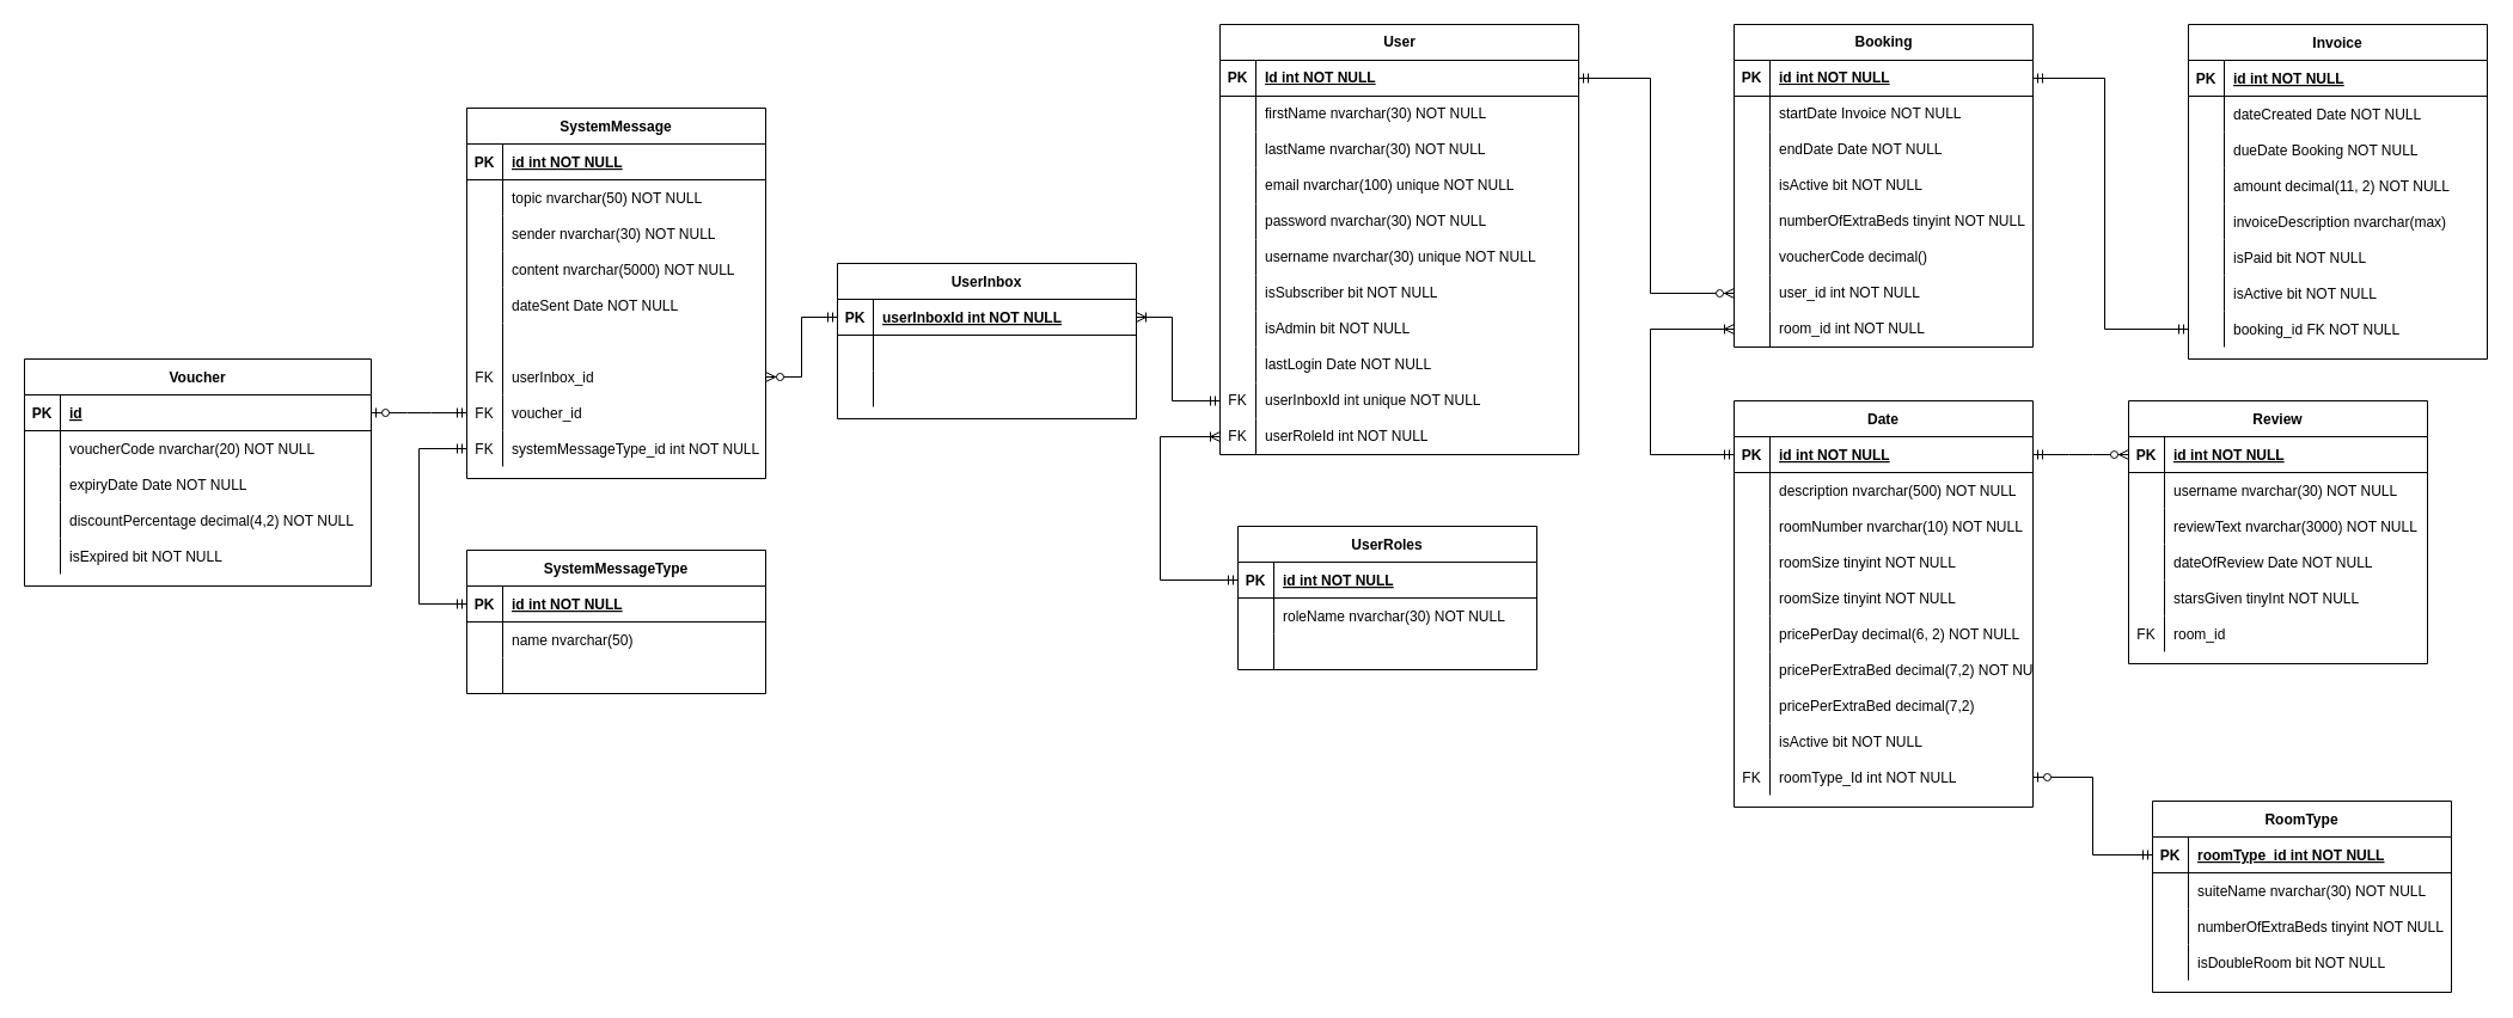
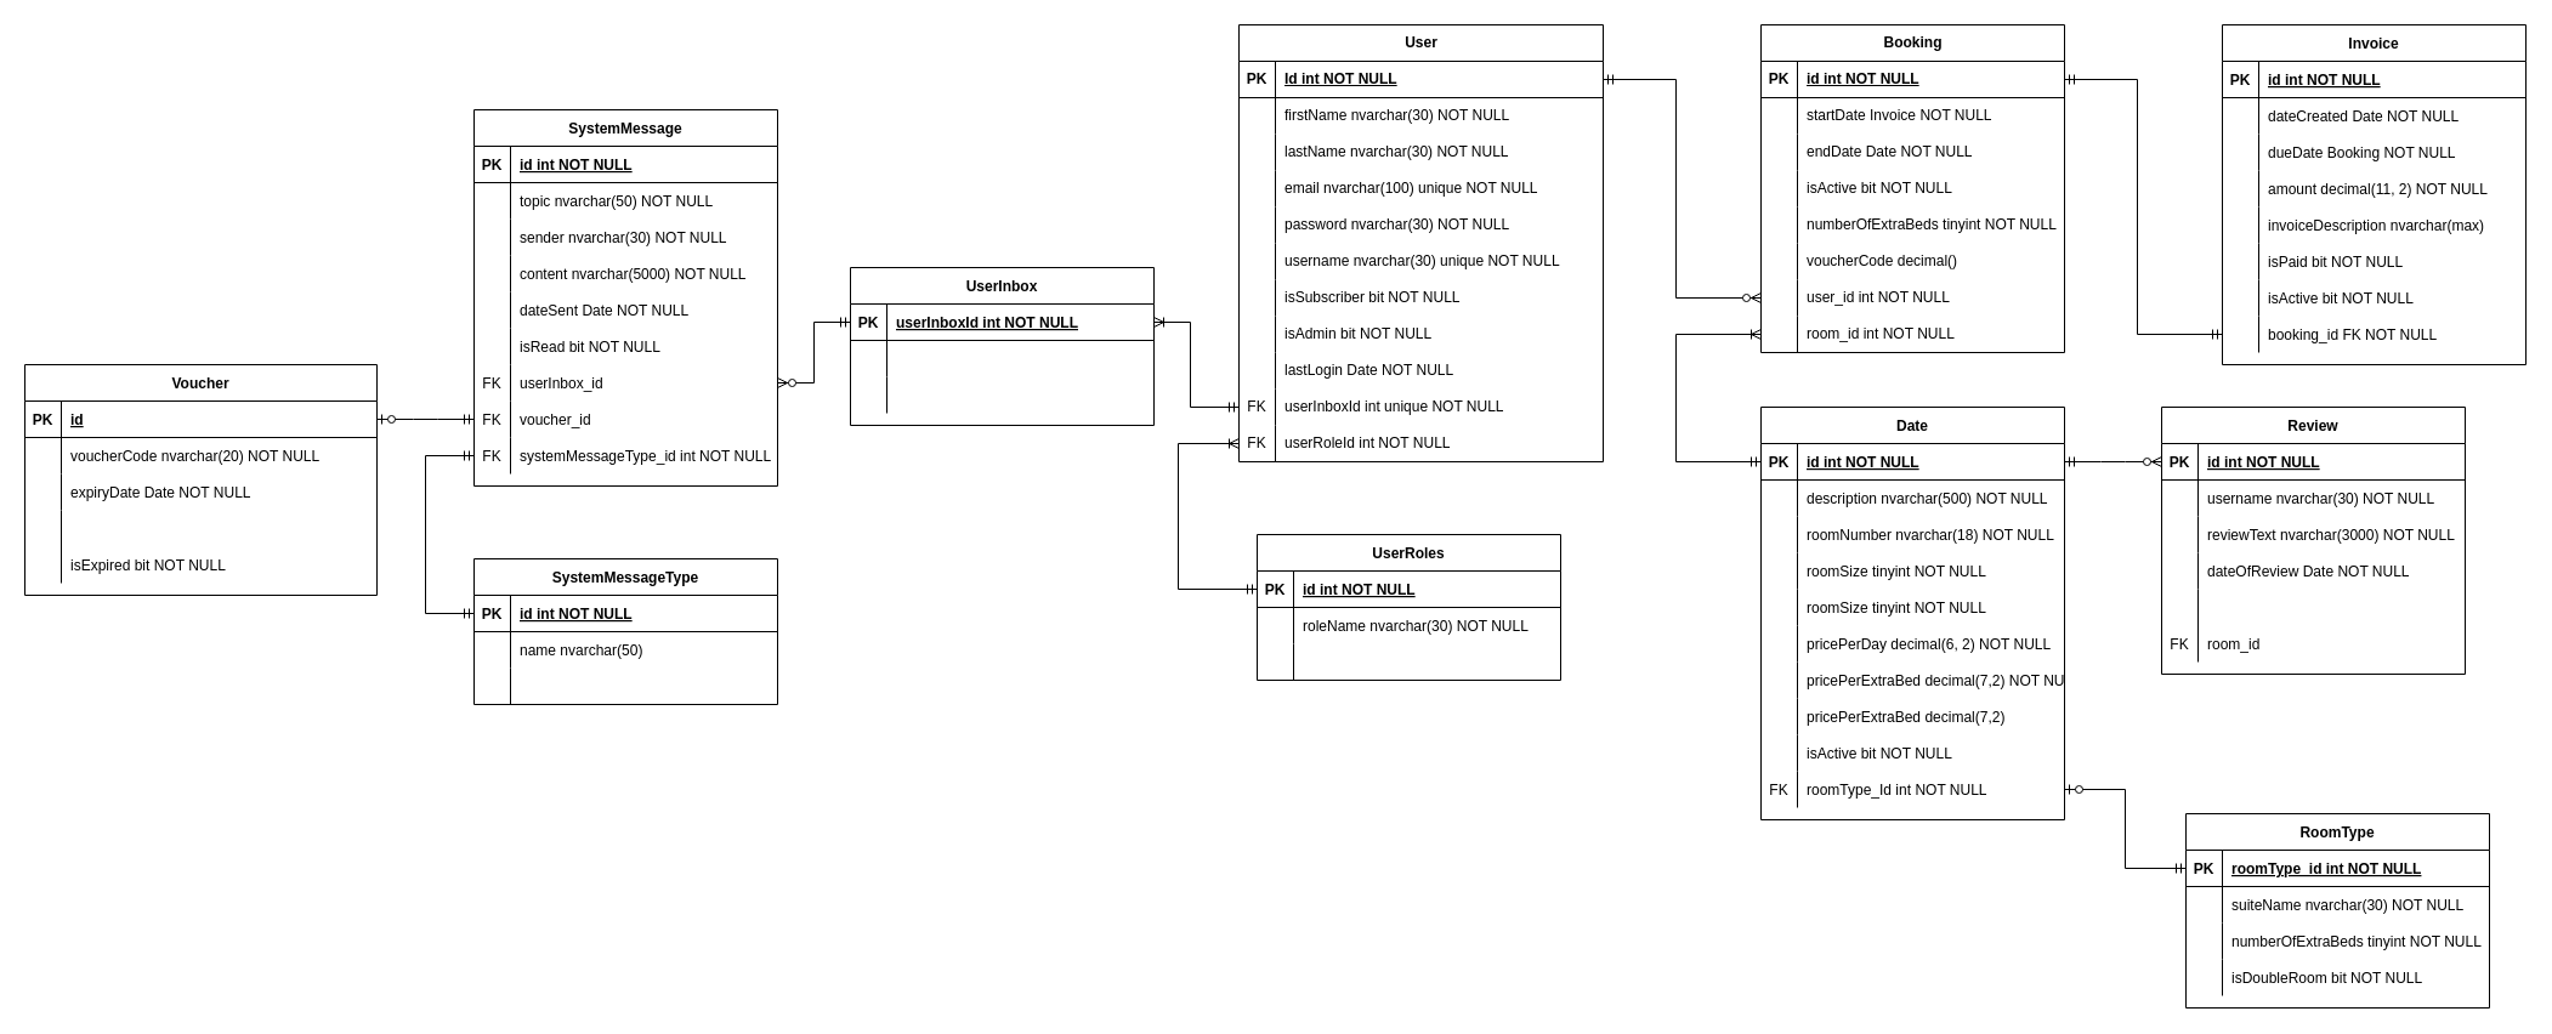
+ <mxCell id="109" value="isRead bit NOT NULL" style="shape=partialRectangle;overflow=hidden;connectable=0;fillColor=none;top=0;left=0;bottom=0;right=0;align=left;spacingLeft=6;" vertex="1" parent="107"><mxGeometry x="30" width="220" height="30" as="geometry"><mxRectangle width="220" height="30" as="alternateBounds" /></mxGeometry></mxCell>
- <mxCell id="151" value="discountPercentage decimal(4,2) NOT NULL" style="shape=partialRectangle;overflow=hidden;connectable=0;fillColor=none;top=0;left=0;bottom=0;right=0;align=left;spacingLeft=6;" vertex="1" parent="149"><mxGeometry x="30" width="260" height="30" as="geometry"><mxRectangle width="260" height="30" as="alternateBounds" /></mxGeometry></mxCell>
- <mxCell id="11" value="roomNumber nvarchar(10) NOT NULL" style="shape=partialRectangle;overflow=hidden;connectable=0;fillColor=none;top=0;left=0;bottom=0;right=0;align=left;spacingLeft=6;" parent="9" vertex="1"><mxGeometry x="30" width="220" height="30" as="geometry"><mxRectangle width="220" height="30" as="alternateBounds" /></mxGeometry></mxCell>
+ <mxCell id="11" value="roomNumber nvarchar(18) NOT NULL" style="shape=partialRectangle;overflow=hidden;connectable=0;fillColor=none;top=0;left=0;bottom=0;right=0;align=left;spacingLeft=6;" parent="9" vertex="1"><mxGeometry x="30" width="220" height="30" as="geometry"><mxRectangle width="220" height="30" as="alternateBounds" /></mxGeometry></mxCell>
- <mxCell id="74" value="starsGiven tinyInt NOT NULL" style="shape=partialRectangle;overflow=hidden;connectable=0;fillColor=none;top=0;left=0;bottom=0;right=0;align=left;spacingLeft=6;" vertex="1" parent="72"><mxGeometry x="30" width="220" height="30" as="geometry"><mxRectangle width="220" height="30" as="alternateBounds" /></mxGeometry></mxCell>
